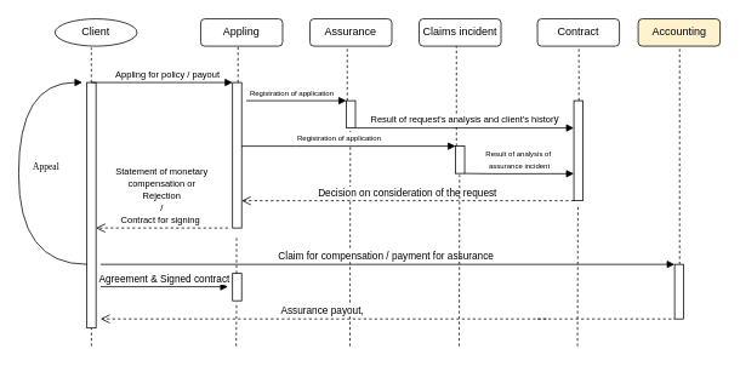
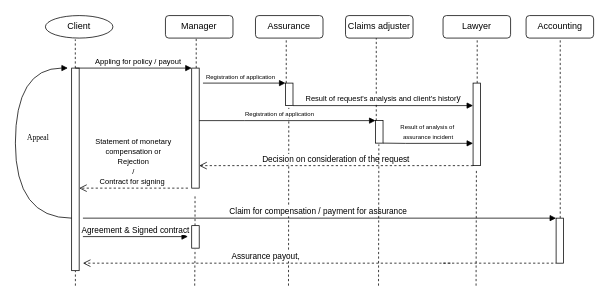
- <mxCell id="3" value="Appling" style="rounded=1;whiteSpace=wrap;html=1;" vertex="1" parent="1"><mxGeometry x="220" y="20" width="90" height="30" as="geometry" /></mxCell>
+ <mxCell id="3" value="Manager" style="rounded=1;whiteSpace=wrap;html=1;" vertex="1" parent="1"><mxGeometry x="220" y="20" width="90" height="30" as="geometry" /></mxCell>
- <mxCell id="32" value="Сlaims incident" style="rounded=1;whiteSpace=wrap;html=1;" vertex="1" parent="1"><mxGeometry x="460" y="20" width="90" height="30" as="geometry" /></mxCell>
+ <mxCell id="32" value="Сlaims adjuster" style="rounded=1;whiteSpace=wrap;html=1;" vertex="1" parent="1"><mxGeometry x="460" y="20" width="90" height="30" as="geometry" /></mxCell>
- <mxCell id="6" value="Contract" style="rounded=1;whiteSpace=wrap;html=1;" vertex="1" parent="1"><mxGeometry x="590" y="20" width="90" height="30" as="geometry" /></mxCell>
+ <mxCell id="6" value="Lawyer" style="rounded=1;whiteSpace=wrap;html=1;" vertex="1" parent="1"><mxGeometry x="590" y="20" width="90" height="30" as="geometry" /></mxCell>
- <mxCell id="5" value="Accounting" style="rounded=1;whiteSpace=wrap;html=1;fillColor=#fff2cc;" vertex="1" parent="1"><mxGeometry x="700.67" y="20" width="90" height="30" as="geometry" /></mxCell>
+ <mxCell id="5" value="Accounting" style="rounded=1;whiteSpace=wrap;html=1;" vertex="1" parent="1"><mxGeometry x="700.67" y="20" width="90" height="30" as="geometry" /></mxCell>
